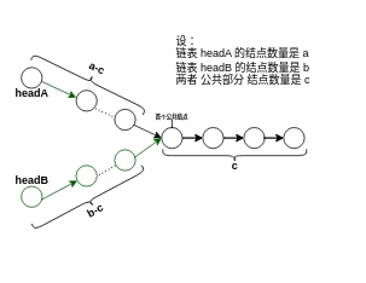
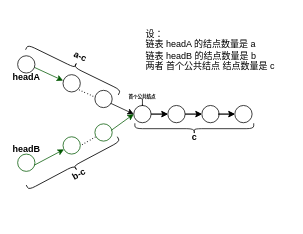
- <mxCell id="32" value="&lt;font style=&quot;color: light-dark(rgb(0, 0, 0), rgb(0, 0, 0));&quot;&gt;设：&lt;/font&gt;&lt;div&gt;&lt;font style=&quot;color: light-dark(rgb(0, 0, 0), rgb(0, 0, 0));&quot;&gt;链表 &lt;/font&gt;&lt;font style=&quot;color: light-dark(rgb(0, 0, 0), rgb(0, 255, 0));&quot;&gt;headA&lt;/font&gt;&lt;font style=&quot;color: light-dark(rgb(0, 0, 0), rgb(0, 0, 0));&quot;&gt; 的结点数量是 &lt;/font&gt;&lt;font style=&quot;color: light-dark(rgb(0, 0, 0), rgb(0, 255, 0));&quot;&gt;a&lt;/font&gt;&lt;/div&gt;&lt;div&gt;&lt;font style=&quot;color: light-dark(rgb(0, 0, 0), rgb(0, 0, 0));&quot;&gt;链表 &lt;/font&gt;&lt;font style=&quot;color: light-dark(rgb(0, 0, 0), rgb(0, 127, 255));&quot;&gt;headB&lt;/font&gt;&lt;font style=&quot;color: light-dark(rgb(0, 0, 0), rgb(0, 0, 0));&quot;&gt; 的结点数量是 &lt;/font&gt;&lt;font style=&quot;color: light-dark(rgb(0, 0, 0), rgb(0, 127, 255));&quot;&gt;b&lt;/font&gt;&lt;/div&gt;&lt;div&gt;&lt;font style=&quot;color: light-dark(rgb(0, 0, 0), rgb(0, 0, 0));&quot;&gt;两者 &lt;/font&gt;&lt;font style=&quot;color: light-dark(rgb(0, 0, 0), rgb(255, 0, 0));&quot;&gt;公共部分&lt;/font&gt;&lt;font style=&quot;color: light-dark(rgb(0, 0, 0), rgb(0, 0, 0));&quot;&gt; 结点数量是 &lt;/font&gt;&lt;font style=&quot;color: light-dark(rgb(0, 0, 0), rgb(255, 0, 0));&quot;&gt;c&lt;/font&gt;&lt;/div&gt;" style="text;html=1;align=left;verticalAlign=middle;whiteSpace=wrap;rounded=0;fontColor=light-dark(#000000,#000000);" vertex="1" parent="1"><mxGeometry x="192" y="32.89" width="189.06" height="66.16" as="geometry" /></mxCell>
+ <mxCell id="32" value="&lt;font style=&quot;color: light-dark(rgb(0, 0, 0), rgb(0, 0, 0));&quot;&gt;设：&lt;/font&gt;&lt;div&gt;&lt;font style=&quot;color: light-dark(rgb(0, 0, 0), rgb(0, 0, 0));&quot;&gt;链表 &lt;/font&gt;&lt;font style=&quot;color: light-dark(rgb(0, 0, 0), rgb(0, 255, 0));&quot;&gt;headA&lt;/font&gt;&lt;font style=&quot;color: light-dark(rgb(0, 0, 0), rgb(0, 0, 0));&quot;&gt; 的结点数量是 &lt;/font&gt;&lt;font style=&quot;color: light-dark(rgb(0, 0, 0), rgb(0, 255, 0));&quot;&gt;a&lt;/font&gt;&lt;/div&gt;&lt;div&gt;&lt;font style=&quot;color: light-dark(rgb(0, 0, 0), rgb(0, 0, 0));&quot;&gt;链表 &lt;/font&gt;&lt;font style=&quot;color: light-dark(rgb(0, 0, 0), rgb(0, 127, 255));&quot;&gt;headB&lt;/font&gt;&lt;font style=&quot;color: light-dark(rgb(0, 0, 0), rgb(0, 0, 0));&quot;&gt; 的结点数量是 &lt;/font&gt;&lt;font style=&quot;color: light-dark(rgb(0, 0, 0), rgb(0, 127, 255));&quot;&gt;b&lt;/font&gt;&lt;/div&gt;&lt;div&gt;&lt;font style=&quot;color: light-dark(rgb(0, 0, 0), rgb(0, 0, 0));&quot;&gt;两者 &lt;/font&gt;&lt;font style=&quot;color: light-dark(rgb(0, 0, 0), rgb(255, 0, 0));&quot;&gt;首个公共结点&lt;/font&gt;&lt;font style=&quot;color: light-dark(rgb(0, 0, 0), rgb(0, 0, 0));&quot;&gt; 结点数量是 &lt;/font&gt;&lt;font style=&quot;color: light-dark(rgb(0, 0, 0), rgb(255, 0, 0));&quot;&gt;c&lt;/font&gt;&lt;/div&gt;" style="text;html=1;align=left;verticalAlign=middle;whiteSpace=wrap;rounded=0;fontColor=light-dark(#000000,#000000);" vertex="1" parent="1"><mxGeometry x="192" y="32.89" width="189.06" height="66.16" as="geometry" /></mxCell>
